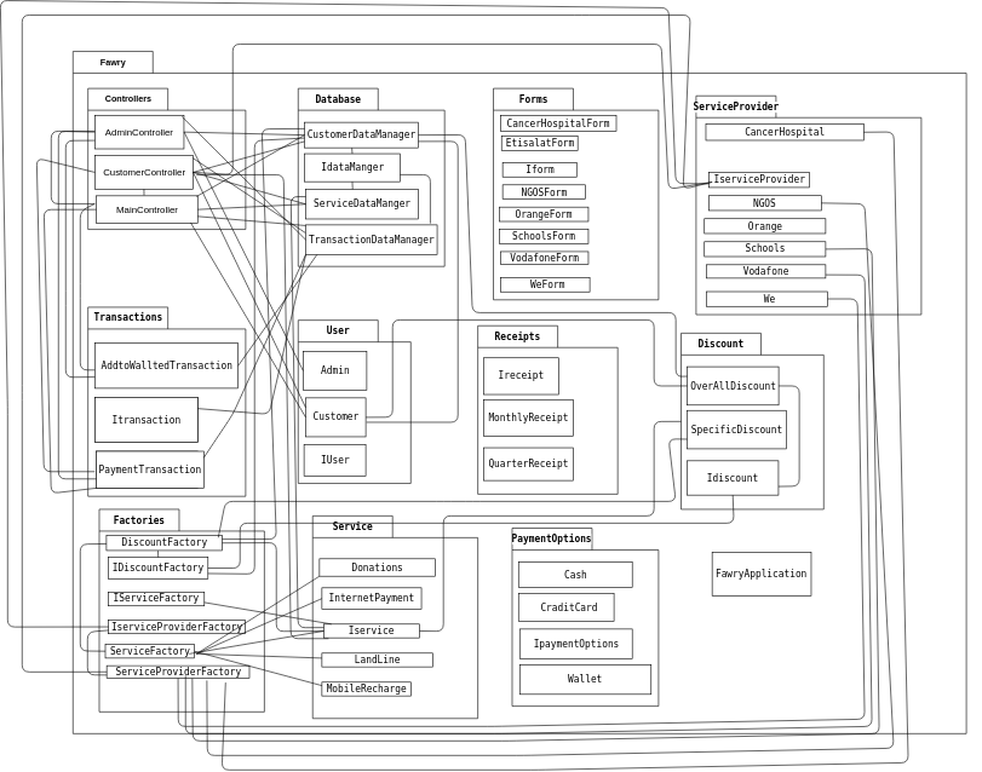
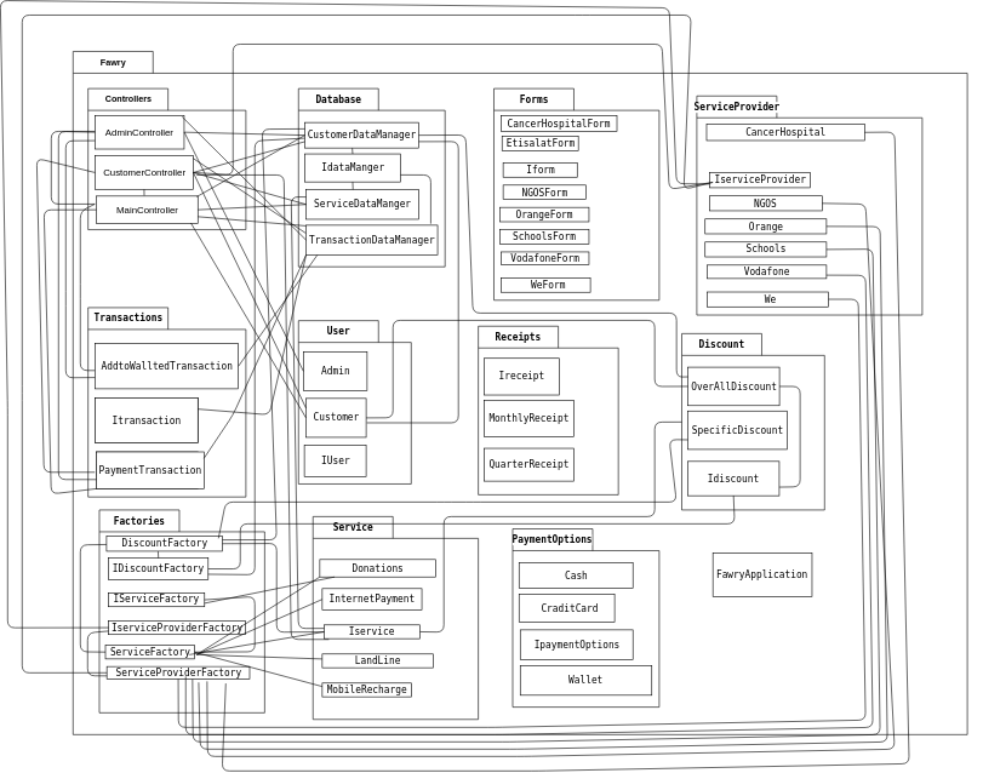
- <mxCell id="98" value="" style="endArrow=none;html=1;exitX=1;exitY=0.75;exitDx=0;exitDy=0;" edge="1" parent="2" source="55" target="66"><mxGeometry width="50" height="50" relative="1" as="geometry"><mxPoint x="280" y="560" as="sourcePoint" /><mxPoint x="330" y="510" as="targetPoint" /></mxGeometry></mxCell>
+ <mxCell id="98" value="" style="endArrow=none;html=1;exitX=1;exitY=0.75;exitDx=0;exitDy=0;" edge="1" parent="2" source="55" target="64"><mxGeometry width="50" height="50" relative="1" as="geometry"><mxPoint x="280" y="560" as="sourcePoint" /><mxPoint x="330" y="510" as="targetPoint" /></mxGeometry></mxCell>
+ <mxCell id="61" value="" style="endArrow=none;html=1;exitX=1;exitY=0.5;exitDx=0;exitDy=0;entryX=1;entryY=0.5;entryDx=0;entryDy=0;" edge="1" parent="52" source="55" target="57"><mxGeometry width="50" height="50" relative="1" as="geometry"><mxPoint x="473.824" y="99.08" as="sourcePoint" /><mxPoint x="213.824" y="199.08" as="targetPoint" /><Array as="points"><mxPoint x="213.824" y="119.08" /><mxPoint x="213.824" y="195.08" /></Array></mxGeometry></mxCell>
+ <mxCell id="104" value="" style="endArrow=none;html=1;exitX=0.643;exitY=1.274;exitDx=0;exitDy=0;exitPerimeter=0;entryX=1;entryY=0.5;entryDx=0;entryDy=0;" edge="1" parent="2" source="58" target="39"><mxGeometry width="50" height="50" relative="1" as="geometry"><mxPoint x="174.67" y="893.455" as="sourcePoint" /><mxPoint x="1069" y="371" as="targetPoint" /><Array as="points"><mxPoint x="175" y="960" /><mxPoint x="610" y="960" /><mxPoint x="1120" y="950" /><mxPoint x="1110" y="241" /></Array></mxGeometry></mxCell>
